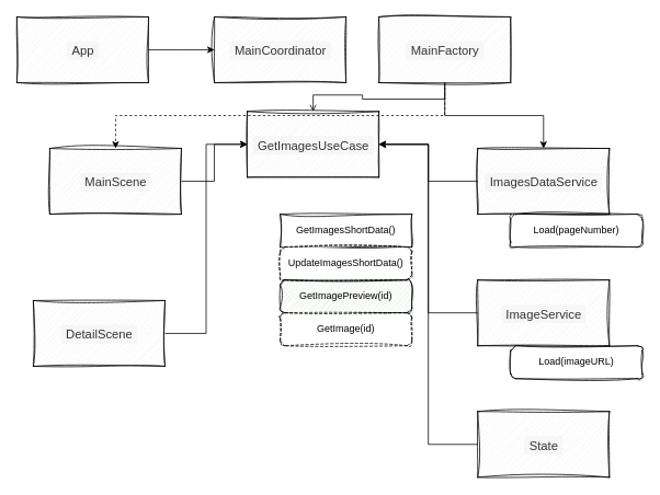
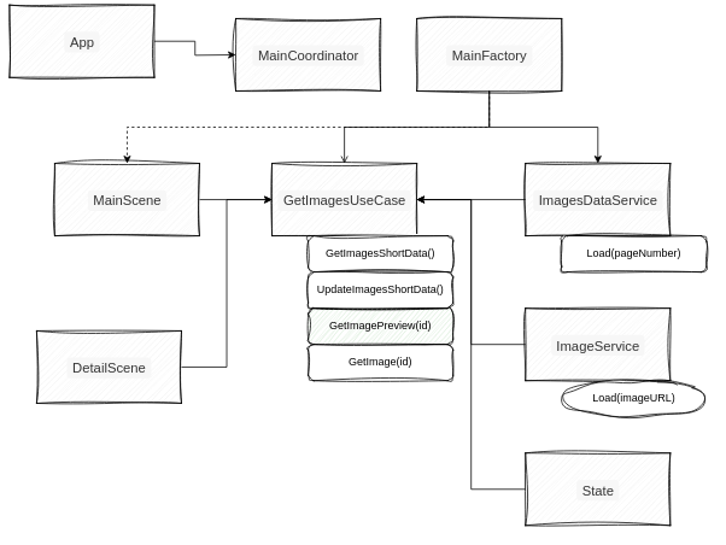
- <mxCell id="19" value="&lt;h1 style=&quot;transition: opacity 0.2s ease-in-out 0s, color 0.2s ease-in-out 0s, text-decoration 0.2s ease-in-out 0s, background-color 0.2s ease-in-out 0s, -webkit-text-decoration 0.2s ease-in-out 0s; font-size: 1.25rem; margin: 0px; quotes: &amp;quot;«&amp;quot; &amp;quot;»&amp;quot;; line-height: 1.625rem; -webkit-font-smoothing: antialiased; font-family: &amp;quot;Fira Sans&amp;quot;, sans-serif; font-weight: 500; padding: 0px; caret-color: rgb(51, 51, 51); color: rgb(51, 51, 51); text-align: start;&quot;&gt;&lt;code style=&quot;transition: opacity 0.2s ease-in-out 0s, color 0.2s ease-in-out 0s, text-decoration 0.2s ease-in-out 0s, background-color 0.2s ease-in-out 0s, -webkit-text-decoration 0.2s ease-in-out 0s; font-family: &amp;quot;Fira Sans&amp;quot;, sans-serif; font-size: 0.938rem; quotes: &amp;quot;«&amp;quot; &amp;quot;»&amp;quot;; background-color: rgb(247, 247, 247); border-radius: 4px; overflow-wrap: break-word; padding: 3px 6px; -webkit-font-smoothing: antialiased;&quot;&gt;App&lt;/code&gt;&lt;/h1&gt;" style="verticalLabelPosition=middle;verticalAlign=middle;html=1;shape=mxgraph.basic.patternFillRect;fillStyle=diag;step=5;fillStrokeWidth=0.2;fillStrokeColor=#dddddd;sketch=1;curveFitting=1;jiggle=2;perimeterSpacing=0;strokeWidth=1;align=center;horizontal=1;labelPosition=center;" parent="1" vertex="1"><mxGeometry x="20" y="20" width="160" height="80" as="geometry" /></mxCell>
+ <mxCell id="19" value="&lt;h1 style=&quot;transition: opacity 0.2s ease-in-out 0s, color 0.2s ease-in-out 0s, text-decoration 0.2s ease-in-out 0s, background-color 0.2s ease-in-out 0s, -webkit-text-decoration 0.2s ease-in-out 0s; font-size: 1.25rem; margin: 0px; quotes: &amp;quot;«&amp;quot; &amp;quot;»&amp;quot;; line-height: 1.625rem; -webkit-font-smoothing: antialiased; font-family: &amp;quot;Fira Sans&amp;quot;, sans-serif; font-weight: 500; padding: 0px; caret-color: rgb(51, 51, 51); color: rgb(51, 51, 51); text-align: start;&quot;&gt;&lt;code style=&quot;transition: opacity 0.2s ease-in-out 0s, color 0.2s ease-in-out 0s, text-decoration 0.2s ease-in-out 0s, background-color 0.2s ease-in-out 0s, -webkit-text-decoration 0.2s ease-in-out 0s; font-family: &amp;quot;Fira Sans&amp;quot;, sans-serif; font-size: 0.938rem; quotes: &amp;quot;«&amp;quot; &amp;quot;»&amp;quot;; background-color: rgb(247, 247, 247); border-radius: 4px; overflow-wrap: break-word; padding: 3px 6px; -webkit-font-smoothing: antialiased;&quot;&gt;App&lt;/code&gt;&lt;/h1&gt;" style="verticalLabelPosition=middle;verticalAlign=middle;html=1;shape=mxgraph.basic.patternFillRect;fillStyle=diag;step=5;fillStrokeWidth=0.2;fillStrokeColor=#dddddd;sketch=1;curveFitting=1;jiggle=2;perimeterSpacing=0;strokeWidth=1;align=center;horizontal=1;labelPosition=center;" parent="1" vertex="1"><mxGeometry x="10" y="5" width="160" height="80" as="geometry" /></mxCell>
- <mxCell id="4" value="&lt;h1 style=&quot;transition: opacity 0.2s ease-in-out 0s, color 0.2s ease-in-out 0s, text-decoration 0.2s ease-in-out 0s, background-color 0.2s ease-in-out 0s, -webkit-text-decoration 0.2s ease-in-out 0s; font-size: 1.25rem; margin: 0px; quotes: &amp;quot;«&amp;quot; &amp;quot;»&amp;quot;; line-height: 1.625rem; -webkit-font-smoothing: antialiased; font-family: &amp;quot;Fira Sans&amp;quot;, sans-serif; font-weight: 500; padding: 0px; caret-color: rgb(51, 51, 51); color: rgb(51, 51, 51); text-align: start;&quot;&gt;&lt;code style=&quot;transition: opacity 0.2s ease-in-out 0s, color 0.2s ease-in-out 0s, text-decoration 0.2s ease-in-out 0s, background-color 0.2s ease-in-out 0s, -webkit-text-decoration 0.2s ease-in-out 0s; font-family: &amp;quot;Fira Sans&amp;quot;, sans-serif; font-size: 0.938rem; quotes: &amp;quot;«&amp;quot; &amp;quot;»&amp;quot;; background-color: rgb(247, 247, 247); border-radius: 4px; overflow-wrap: break-word; padding: 3px 6px; -webkit-font-smoothing: antialiased;&quot;&gt;GetImagesUseCase&lt;/code&gt;&lt;/h1&gt;" style="verticalLabelPosition=middle;verticalAlign=middle;html=1;shape=mxgraph.basic.patternFillRect;fillStyle=diag;step=5;fillStrokeWidth=0.2;fillStrokeColor=#dddddd;sketch=1;curveFitting=1;jiggle=2;perimeterSpacing=0;strokeWidth=1;align=center;horizontal=1;labelPosition=center;" parent="1" vertex="1"><mxGeometry x="300" y="135" width="160" height="80" as="geometry" /></mxCell>
+ <mxCell id="4" value="&lt;h1 style=&quot;transition: opacity 0.2s ease-in-out 0s, color 0.2s ease-in-out 0s, text-decoration 0.2s ease-in-out 0s, background-color 0.2s ease-in-out 0s, -webkit-text-decoration 0.2s ease-in-out 0s; font-size: 1.25rem; margin: 0px; quotes: &amp;quot;«&amp;quot; &amp;quot;»&amp;quot;; line-height: 1.625rem; -webkit-font-smoothing: antialiased; font-family: &amp;quot;Fira Sans&amp;quot;, sans-serif; font-weight: 500; padding: 0px; caret-color: rgb(51, 51, 51); color: rgb(51, 51, 51); text-align: start;&quot;&gt;&lt;code style=&quot;transition: opacity 0.2s ease-in-out 0s, color 0.2s ease-in-out 0s, text-decoration 0.2s ease-in-out 0s, background-color 0.2s ease-in-out 0s, -webkit-text-decoration 0.2s ease-in-out 0s; font-family: &amp;quot;Fira Sans&amp;quot;, sans-serif; font-size: 0.938rem; quotes: &amp;quot;«&amp;quot; &amp;quot;»&amp;quot;; background-color: rgb(247, 247, 247); border-radius: 4px; overflow-wrap: break-word; padding: 3px 6px; -webkit-font-smoothing: antialiased;&quot;&gt;GetImagesUseCase&lt;/code&gt;&lt;/h1&gt;" style="verticalLabelPosition=middle;verticalAlign=middle;html=1;shape=mxgraph.basic.patternFillRect;fillStyle=diag;step=5;fillStrokeWidth=0.2;fillStrokeColor=#dddddd;sketch=1;curveFitting=1;jiggle=2;perimeterSpacing=0;strokeWidth=1;align=center;horizontal=1;labelPosition=center;" parent="1" vertex="1"><mxGeometry x="300" y="180" width="160" height="80" as="geometry" /></mxCell>
- <mxCell id="6" value="GetImagesShortData()" style="whiteSpace=wrap;html=1;sketch=1;curveFitting=1;jiggle=2;glass=0;shadow=0;rounded=0;" parent="1" vertex="1"><mxGeometry x="340" y="260" width="160" height="40" as="geometry" /></mxCell>
+ <mxCell id="6" value="GetImagesShortData()" style="rounded=1;whiteSpace=wrap;html=1;sketch=1;curveFitting=1;jiggle=2;glass=0;shadow=0;" parent="1" vertex="1"><mxGeometry x="340" y="260" width="160" height="40" as="geometry" /></mxCell>
- <mxCell id="7" value="UpdateImagesShortData()" style="rounded=1;whiteSpace=wrap;html=1;sketch=1;curveFitting=1;jiggle=2;glass=0;shadow=0;dashed=1;" parent="1" vertex="1"><mxGeometry x="340" y="300" width="160" height="40" as="geometry" /></mxCell>
+ <mxCell id="7" value="UpdateImagesShortData()" style="rounded=1;whiteSpace=wrap;html=1;sketch=1;curveFitting=1;jiggle=2;glass=0;shadow=0;" parent="1" vertex="1"><mxGeometry x="340" y="300" width="160" height="40" as="geometry" /></mxCell>
- <mxCell id="10" value="GetImage(id)" style="rounded=1;whiteSpace=wrap;html=1;sketch=1;curveFitting=1;jiggle=2;glass=0;shadow=0;dashed=1;" parent="1" vertex="1"><mxGeometry x="340" y="380" width="160" height="40" as="geometry" /></mxCell>
+ <mxCell id="10" value="GetImage(id)" style="rounded=1;whiteSpace=wrap;html=1;sketch=1;curveFitting=1;jiggle=2;glass=0;shadow=0;" parent="1" vertex="1"><mxGeometry x="340" y="380" width="160" height="40" as="geometry" /></mxCell>
- <mxCell id="12" value="Load(imageURL)" style="rounded=1;whiteSpace=wrap;html=1;sketch=1;curveFitting=1;jiggle=2;glass=0;shadow=0;" parent="1" vertex="1"><mxGeometry x="620" y="420" width="160" height="40" as="geometry" /></mxCell>
+ <mxCell id="12" value="Load(imageURL)" style="ellipse;whiteSpace=wrap;html=1;sketch=1;curveFitting=1;jiggle=2;glass=0;shadow=0;" parent="1" vertex="1"><mxGeometry x="620" y="420" width="160" height="40" as="geometry" /></mxCell>
